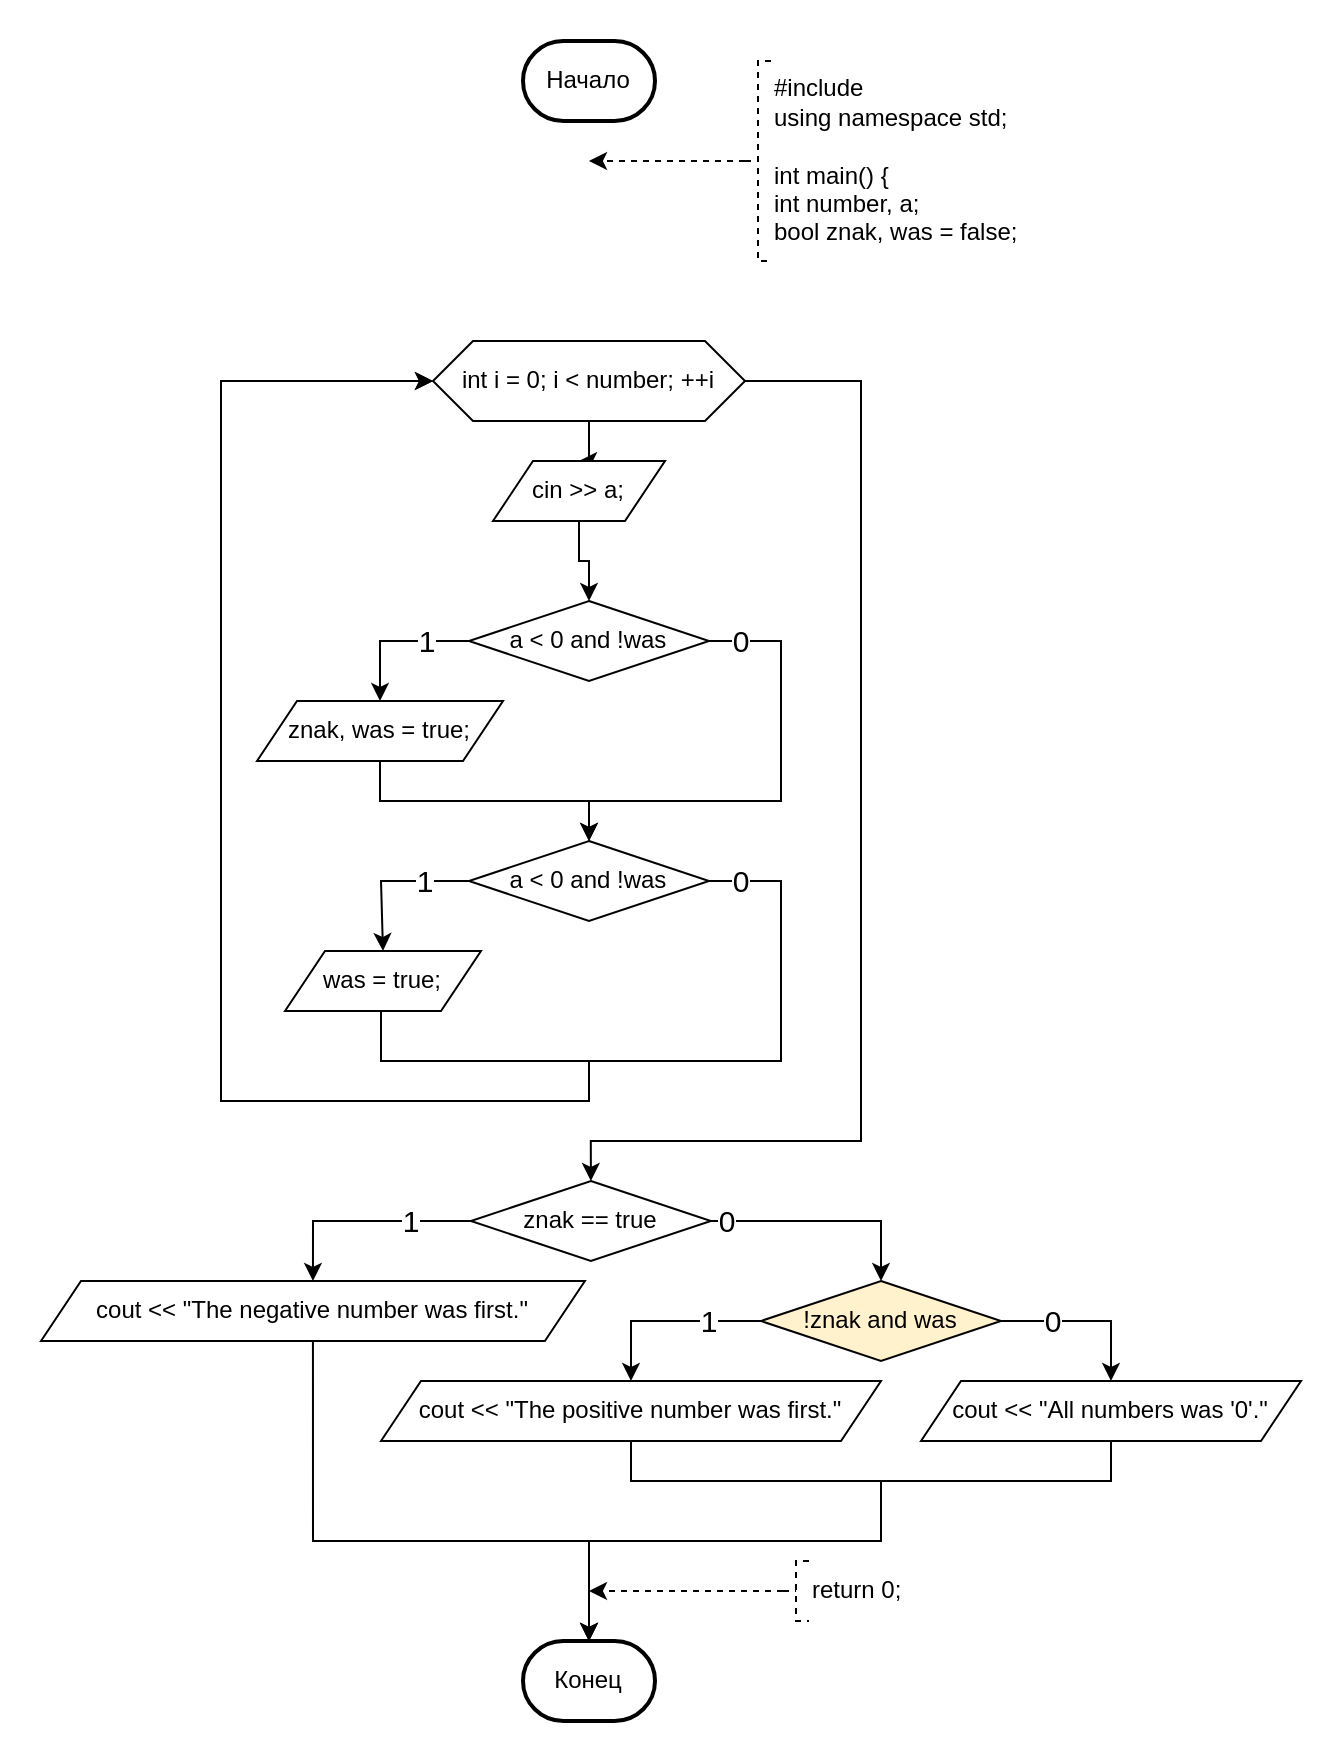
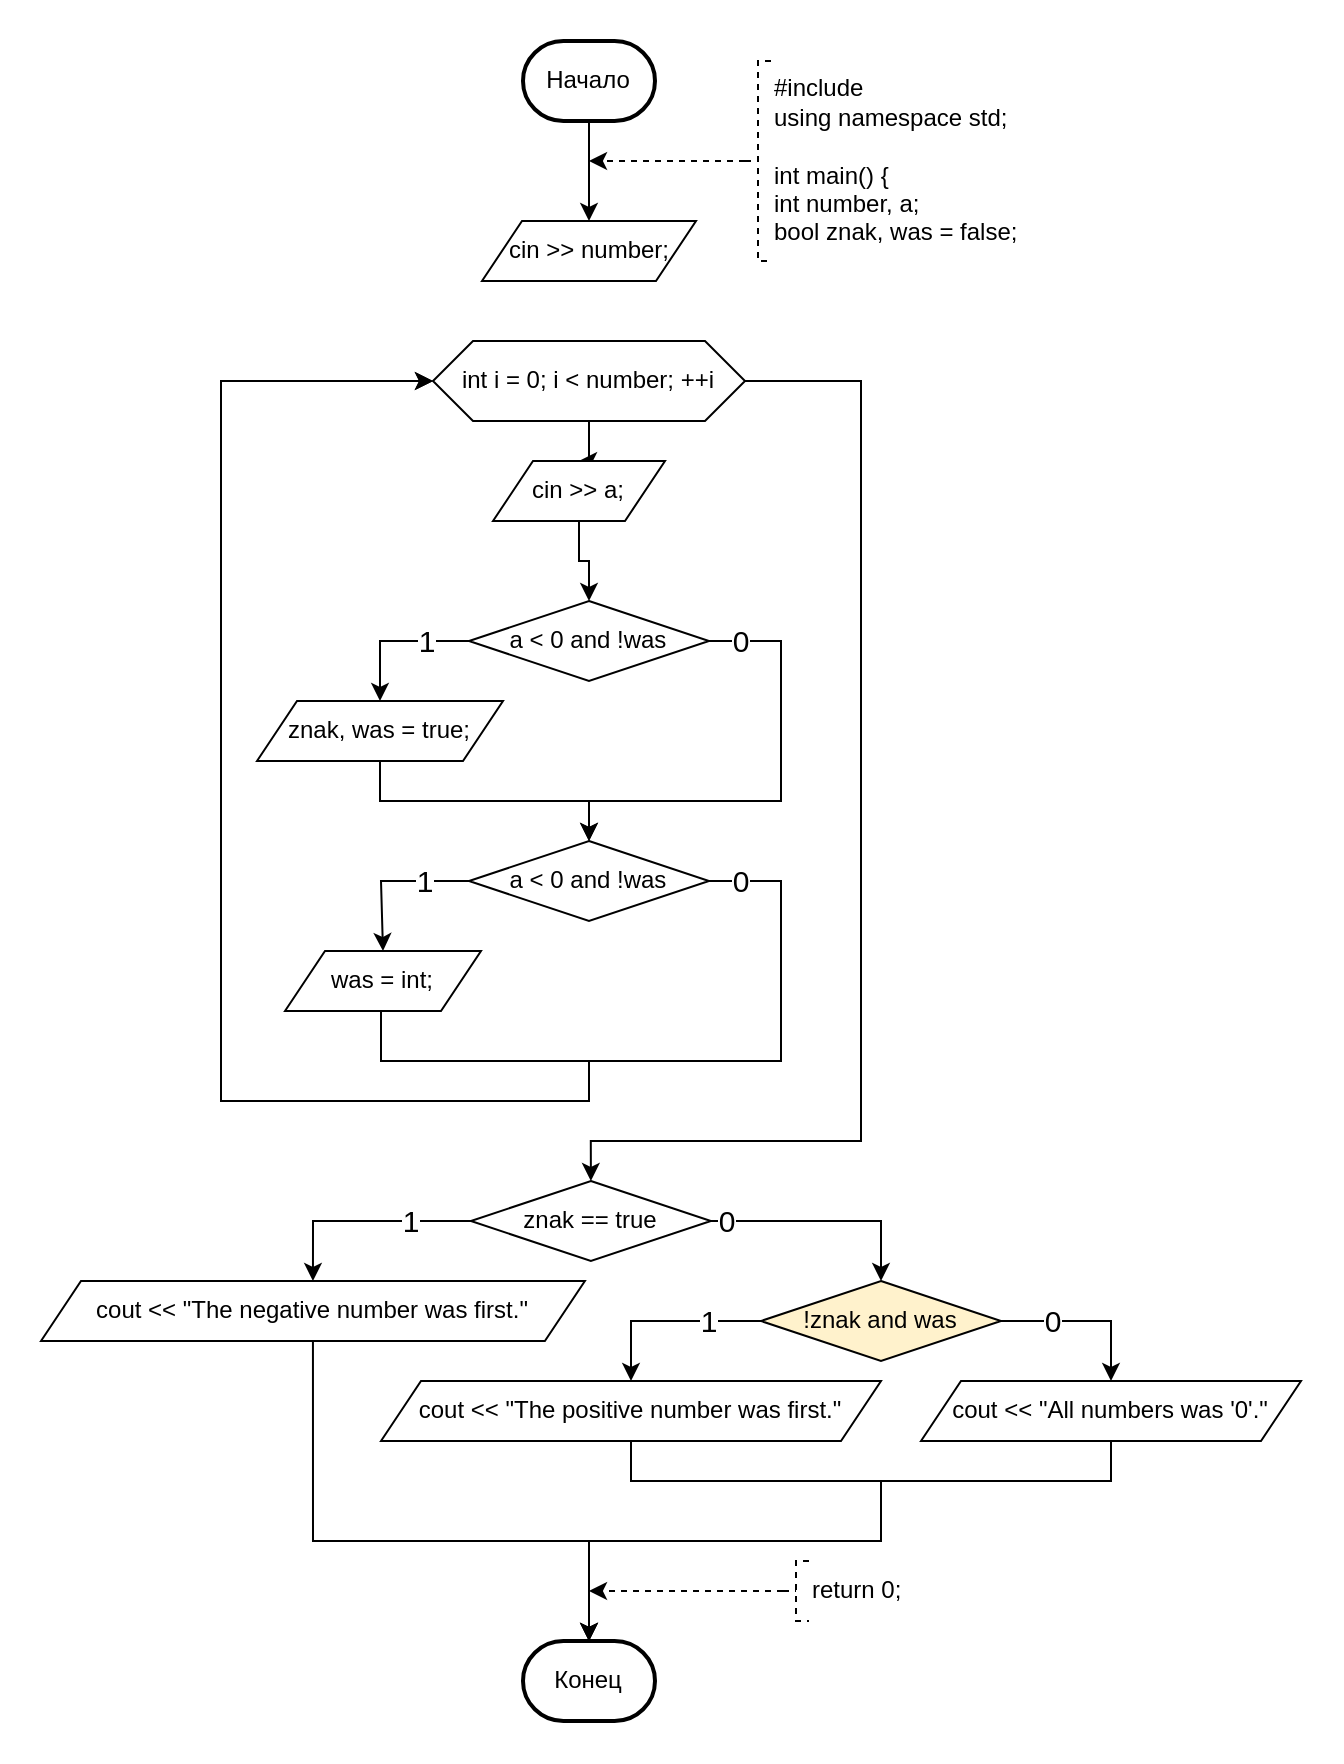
+ <mxCell id="12" style="edgeStyle=orthogonalEdgeStyle;rounded=0;orthogonalLoop=1;jettySize=auto;html=1;entryX=0.5;entryY=0;entryDx=0;entryDy=0;" edge="1" parent="1" source="13" target="14"><mxGeometry relative="1" as="geometry" /></mxCell>
+ <mxCell id="14" value="cin &gt;&gt; number;" style="shape=parallelogram;perimeter=parallelogramPerimeter;whiteSpace=wrap;html=1;fixedSize=1;" vertex="1" parent="1"><mxGeometry x="240.5" y="110" width="107" height="30" as="geometry" /></mxCell>
- <mxCell id="23" value="was = true;" style="shape=parallelogram;perimeter=parallelogramPerimeter;whiteSpace=wrap;html=1;fixedSize=1;fontSize=12;" vertex="1" parent="1"><mxGeometry x="142" y="475" width="98" height="30" as="geometry" /></mxCell>
+ <mxCell id="23" value="was = int;" style="shape=parallelogram;perimeter=parallelogramPerimeter;whiteSpace=wrap;html=1;fixedSize=1;fontSize=12;" vertex="1" parent="1"><mxGeometry x="142" y="475" width="98" height="30" as="geometry" /></mxCell>
